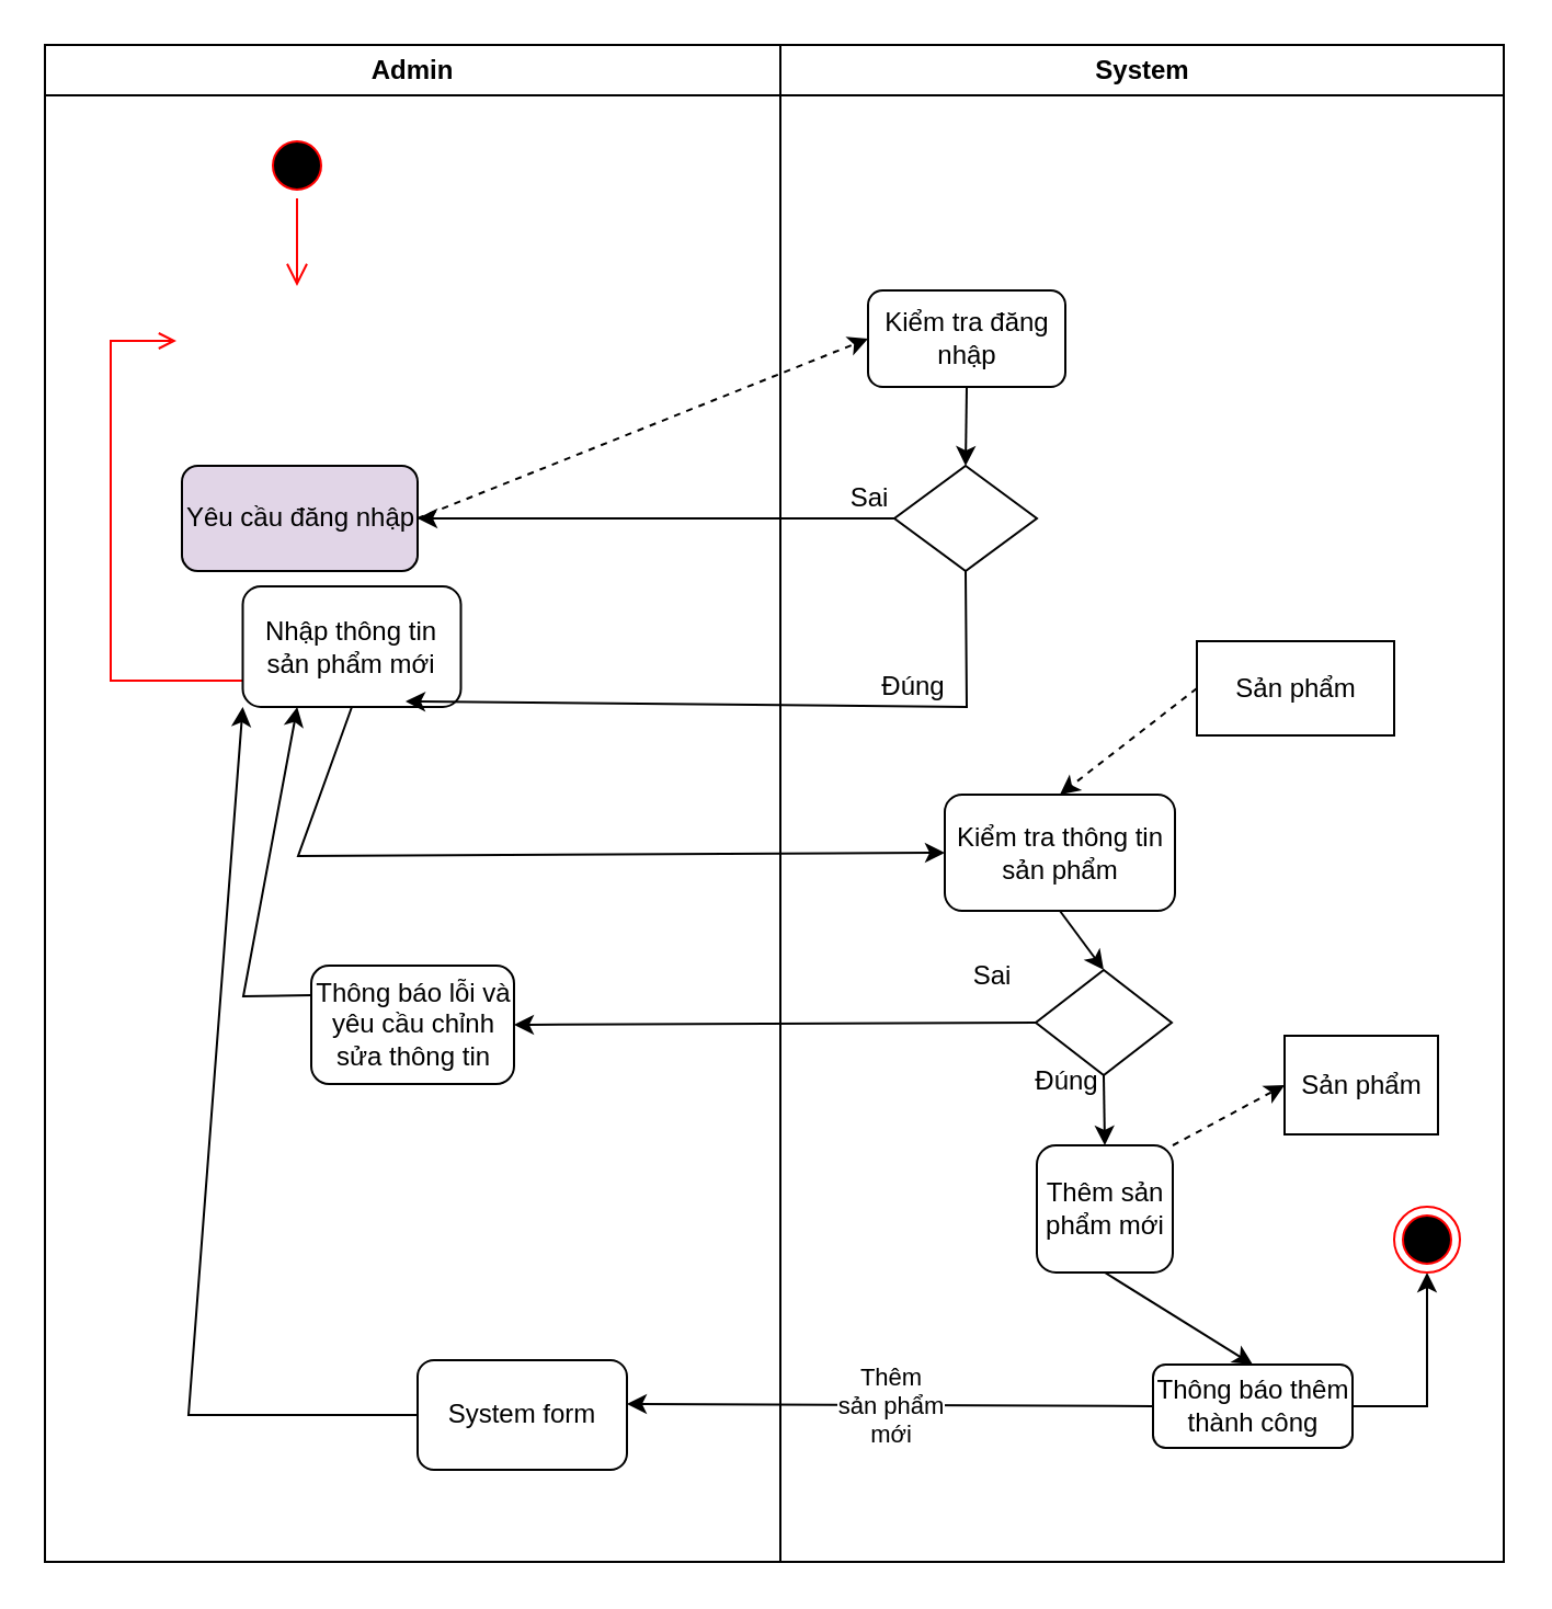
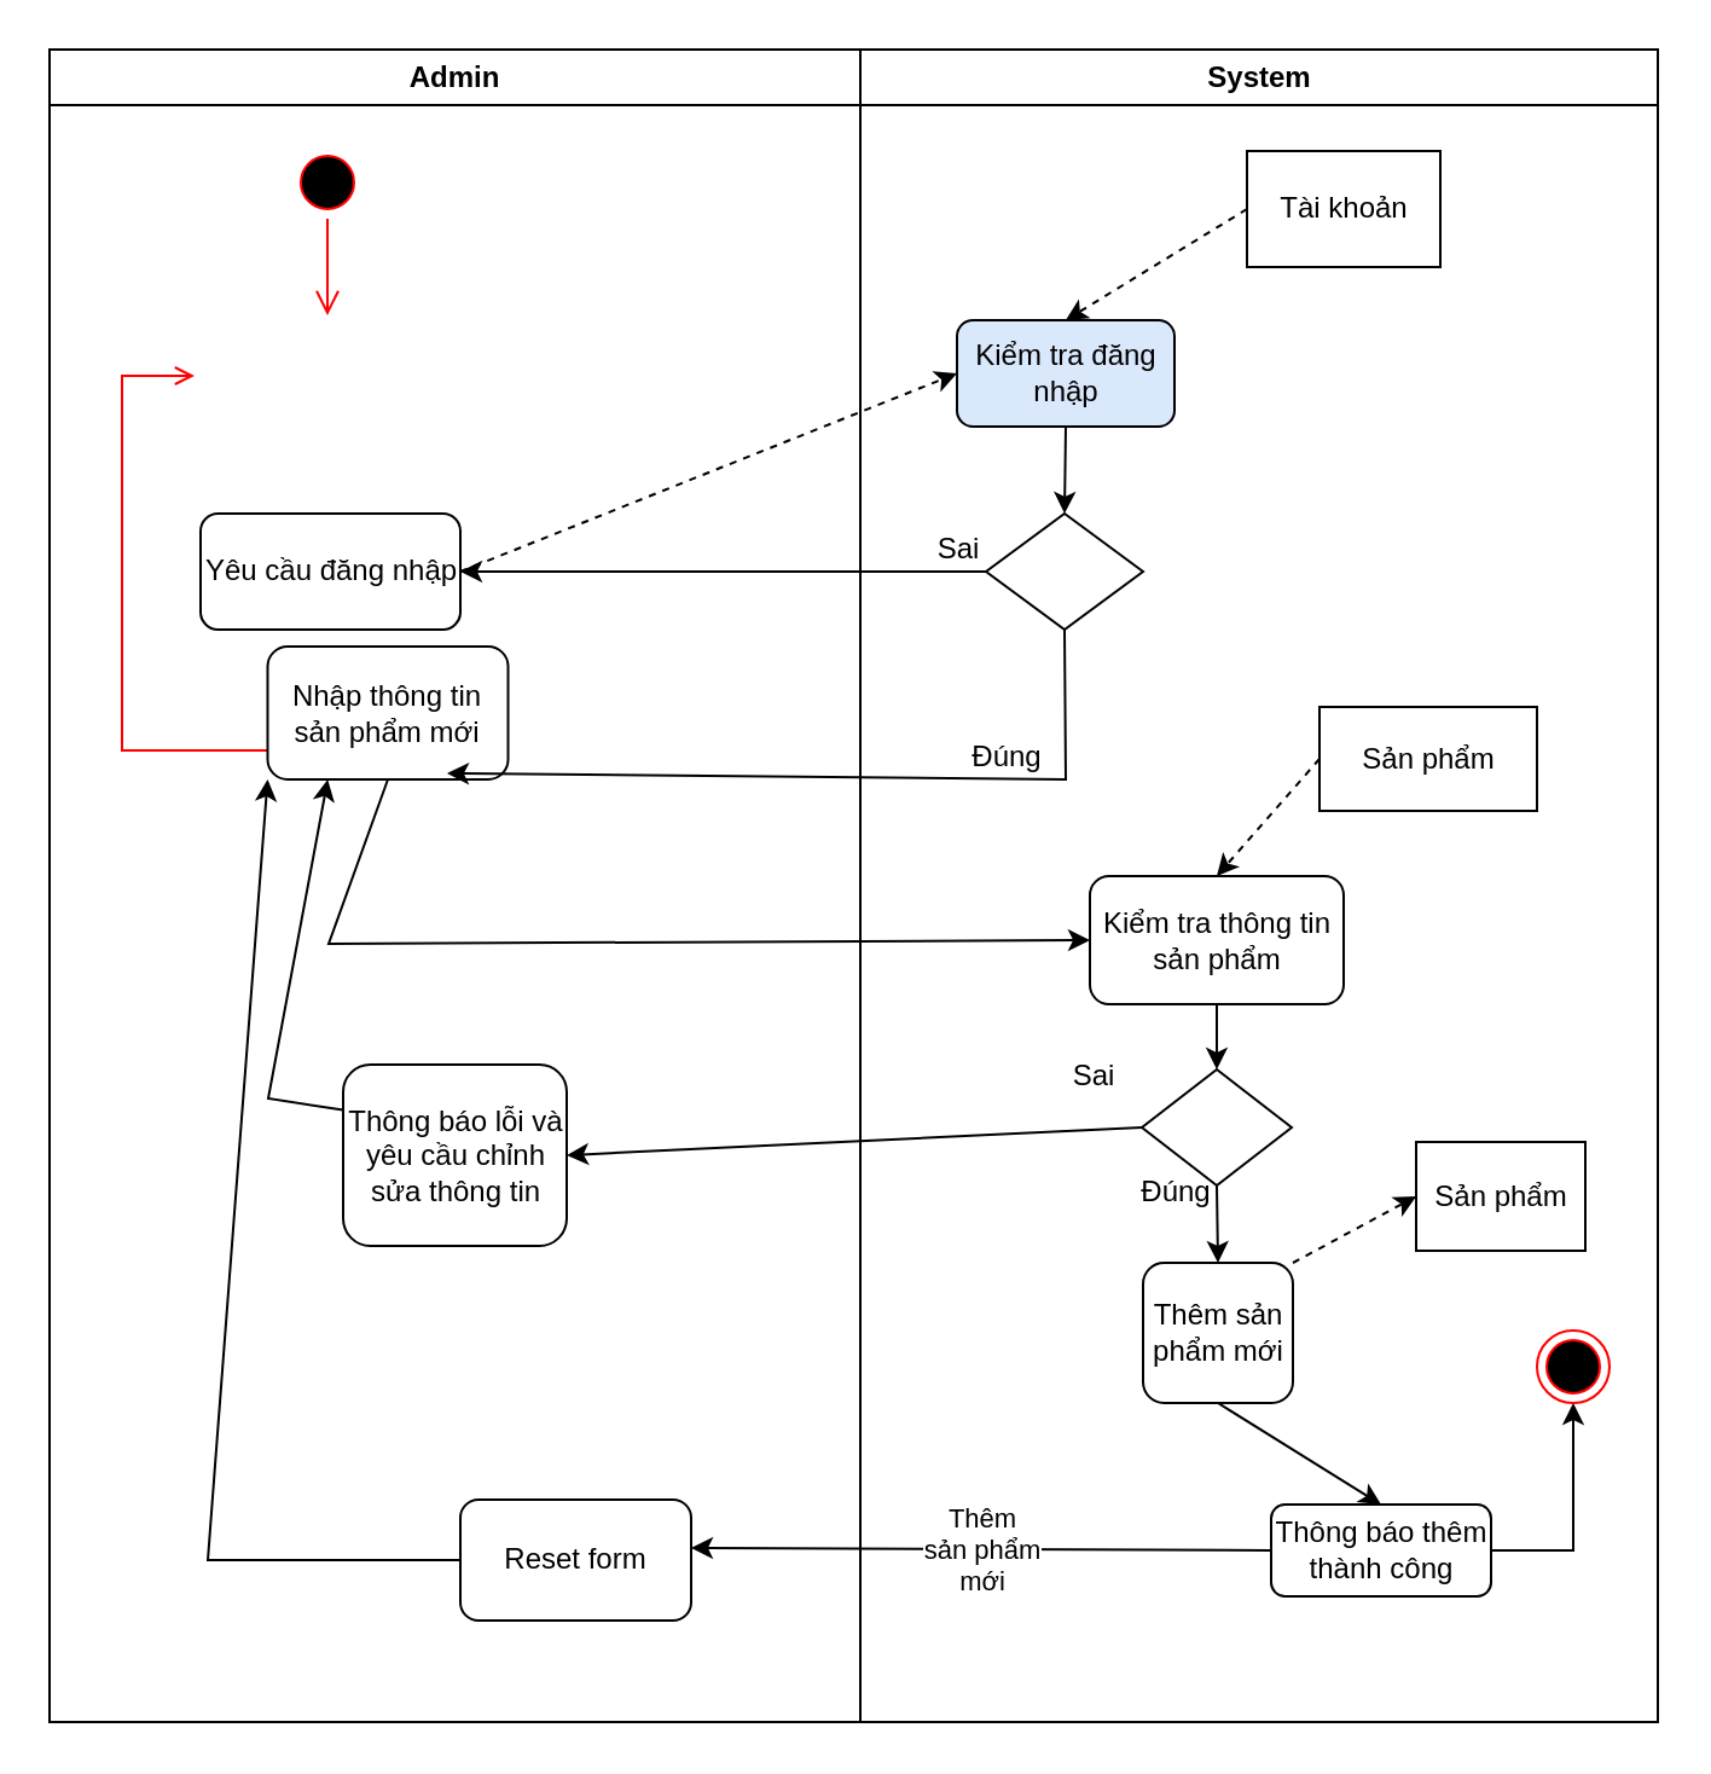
+ <mxCell id="14" value="Tài khoản" style="rounded=0;whiteSpace=wrap;html=1;" parent="12" vertex="1"><mxGeometry x="160" y="42" width="80" height="48" as="geometry" /></mxCell>
+ <mxCell id="15" value="" style="html=1;labelBackgroundColor=#ffffff;startArrow=none;startFill=0;startSize=6;endArrow=classic;endFill=1;endSize=6;jettySize=auto;orthogonalLoop=1;strokeWidth=1;dashed=1;fontSize=14;rounded=0;entryX=0.5;entryY=0;entryDx=0;entryDy=0;exitX=0;exitY=0.5;exitDx=0;exitDy=0;" parent="12" source="14" target="13" edge="1"><mxGeometry width="60" height="60" relative="1" as="geometry"><mxPoint x="80" y="102" as="sourcePoint" /><mxPoint x="140" y="42" as="targetPoint" /><Array as="points" /></mxGeometry></mxCell>
- <mxCell id="13" value="Kiểm tra đăng nhập" style="rounded=1;whiteSpace=wrap;html=1;" parent="12" vertex="1"><mxGeometry x="40" y="112" width="90" height="44" as="geometry" /></mxCell>
+ <mxCell id="13" value="Kiểm tra đăng nhập" style="rounded=1;whiteSpace=wrap;html=1;fillColor=#dae8fc;" parent="12" vertex="1"><mxGeometry x="40" y="112" width="90" height="44" as="geometry" /></mxCell>
- <mxCell id="6" value="Yêu cầu đăng nhập" style="rounded=1;whiteSpace=wrap;html=1;fillColor=#e1d5e7;" parent="2" vertex="1"><mxGeometry x="62.5" y="192" width="107.5" height="48" as="geometry" /></mxCell>
+ <mxCell id="6" value="Yêu cầu đăng nhập" style="rounded=1;whiteSpace=wrap;html=1;" parent="2" vertex="1"><mxGeometry x="62.5" y="192" width="107.5" height="48" as="geometry" /></mxCell>
- <mxCell id="20" value="Kiểm tra thông tin sản phẩm" style="rounded=1;whiteSpace=wrap;html=1;" parent="12" vertex="1"><mxGeometry x="75" y="342" width="105" height="53" as="geometry" /></mxCell>
+ <mxCell id="20" value="Kiểm tra thông tin sản phẩm" style="rounded=1;whiteSpace=wrap;html=1;" parent="12" vertex="1"><mxGeometry x="95" y="342" width="105" height="53" as="geometry" /></mxCell>
- <mxCell id="10" value="Thông báo lỗi và yêu cầu chỉnh sửa thông tin" style="rounded=1;whiteSpace=wrap;html=1;" parent="2" vertex="1"><mxGeometry x="121.5" y="420" width="92.5" height="54" as="geometry" /></mxCell>
+ <mxCell id="10" value="Thông báo lỗi và yêu cầu chỉnh sửa thông tin" style="rounded=1;whiteSpace=wrap;html=1;" parent="2" vertex="1"><mxGeometry x="121.5" y="420" width="92.5" height="75" as="geometry" /></mxCell>
- <mxCell id="8" value="System form" style="rounded=1;whiteSpace=wrap;html=1;" parent="2" vertex="1"><mxGeometry x="170" y="600" width="95.5" height="50" as="geometry" /></mxCell>
+ <mxCell id="8" value="Reset form" style="rounded=1;whiteSpace=wrap;html=1;" parent="2" vertex="1"><mxGeometry x="170" y="600" width="95.5" height="50" as="geometry" /></mxCell>
